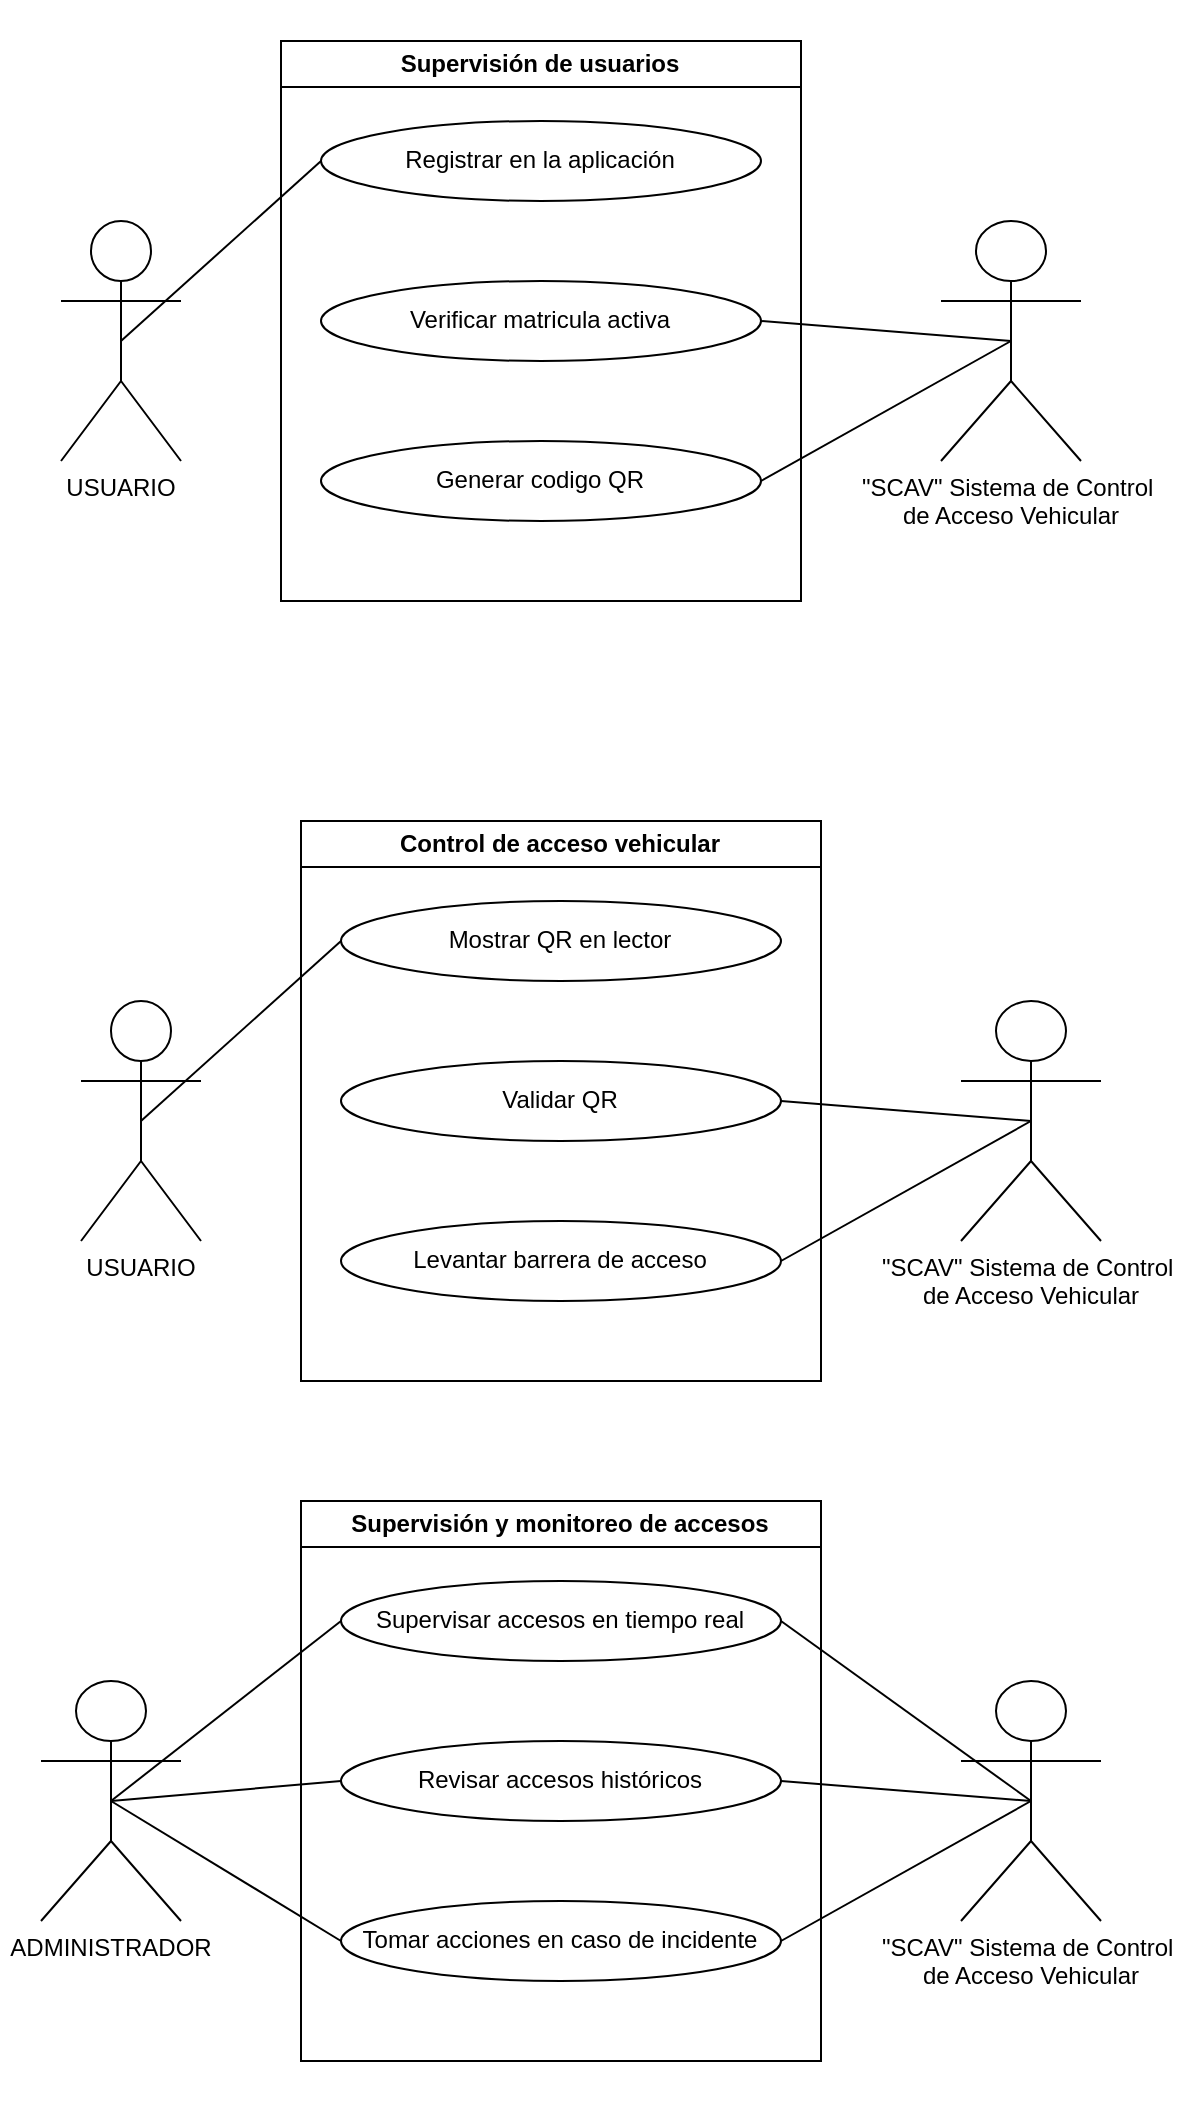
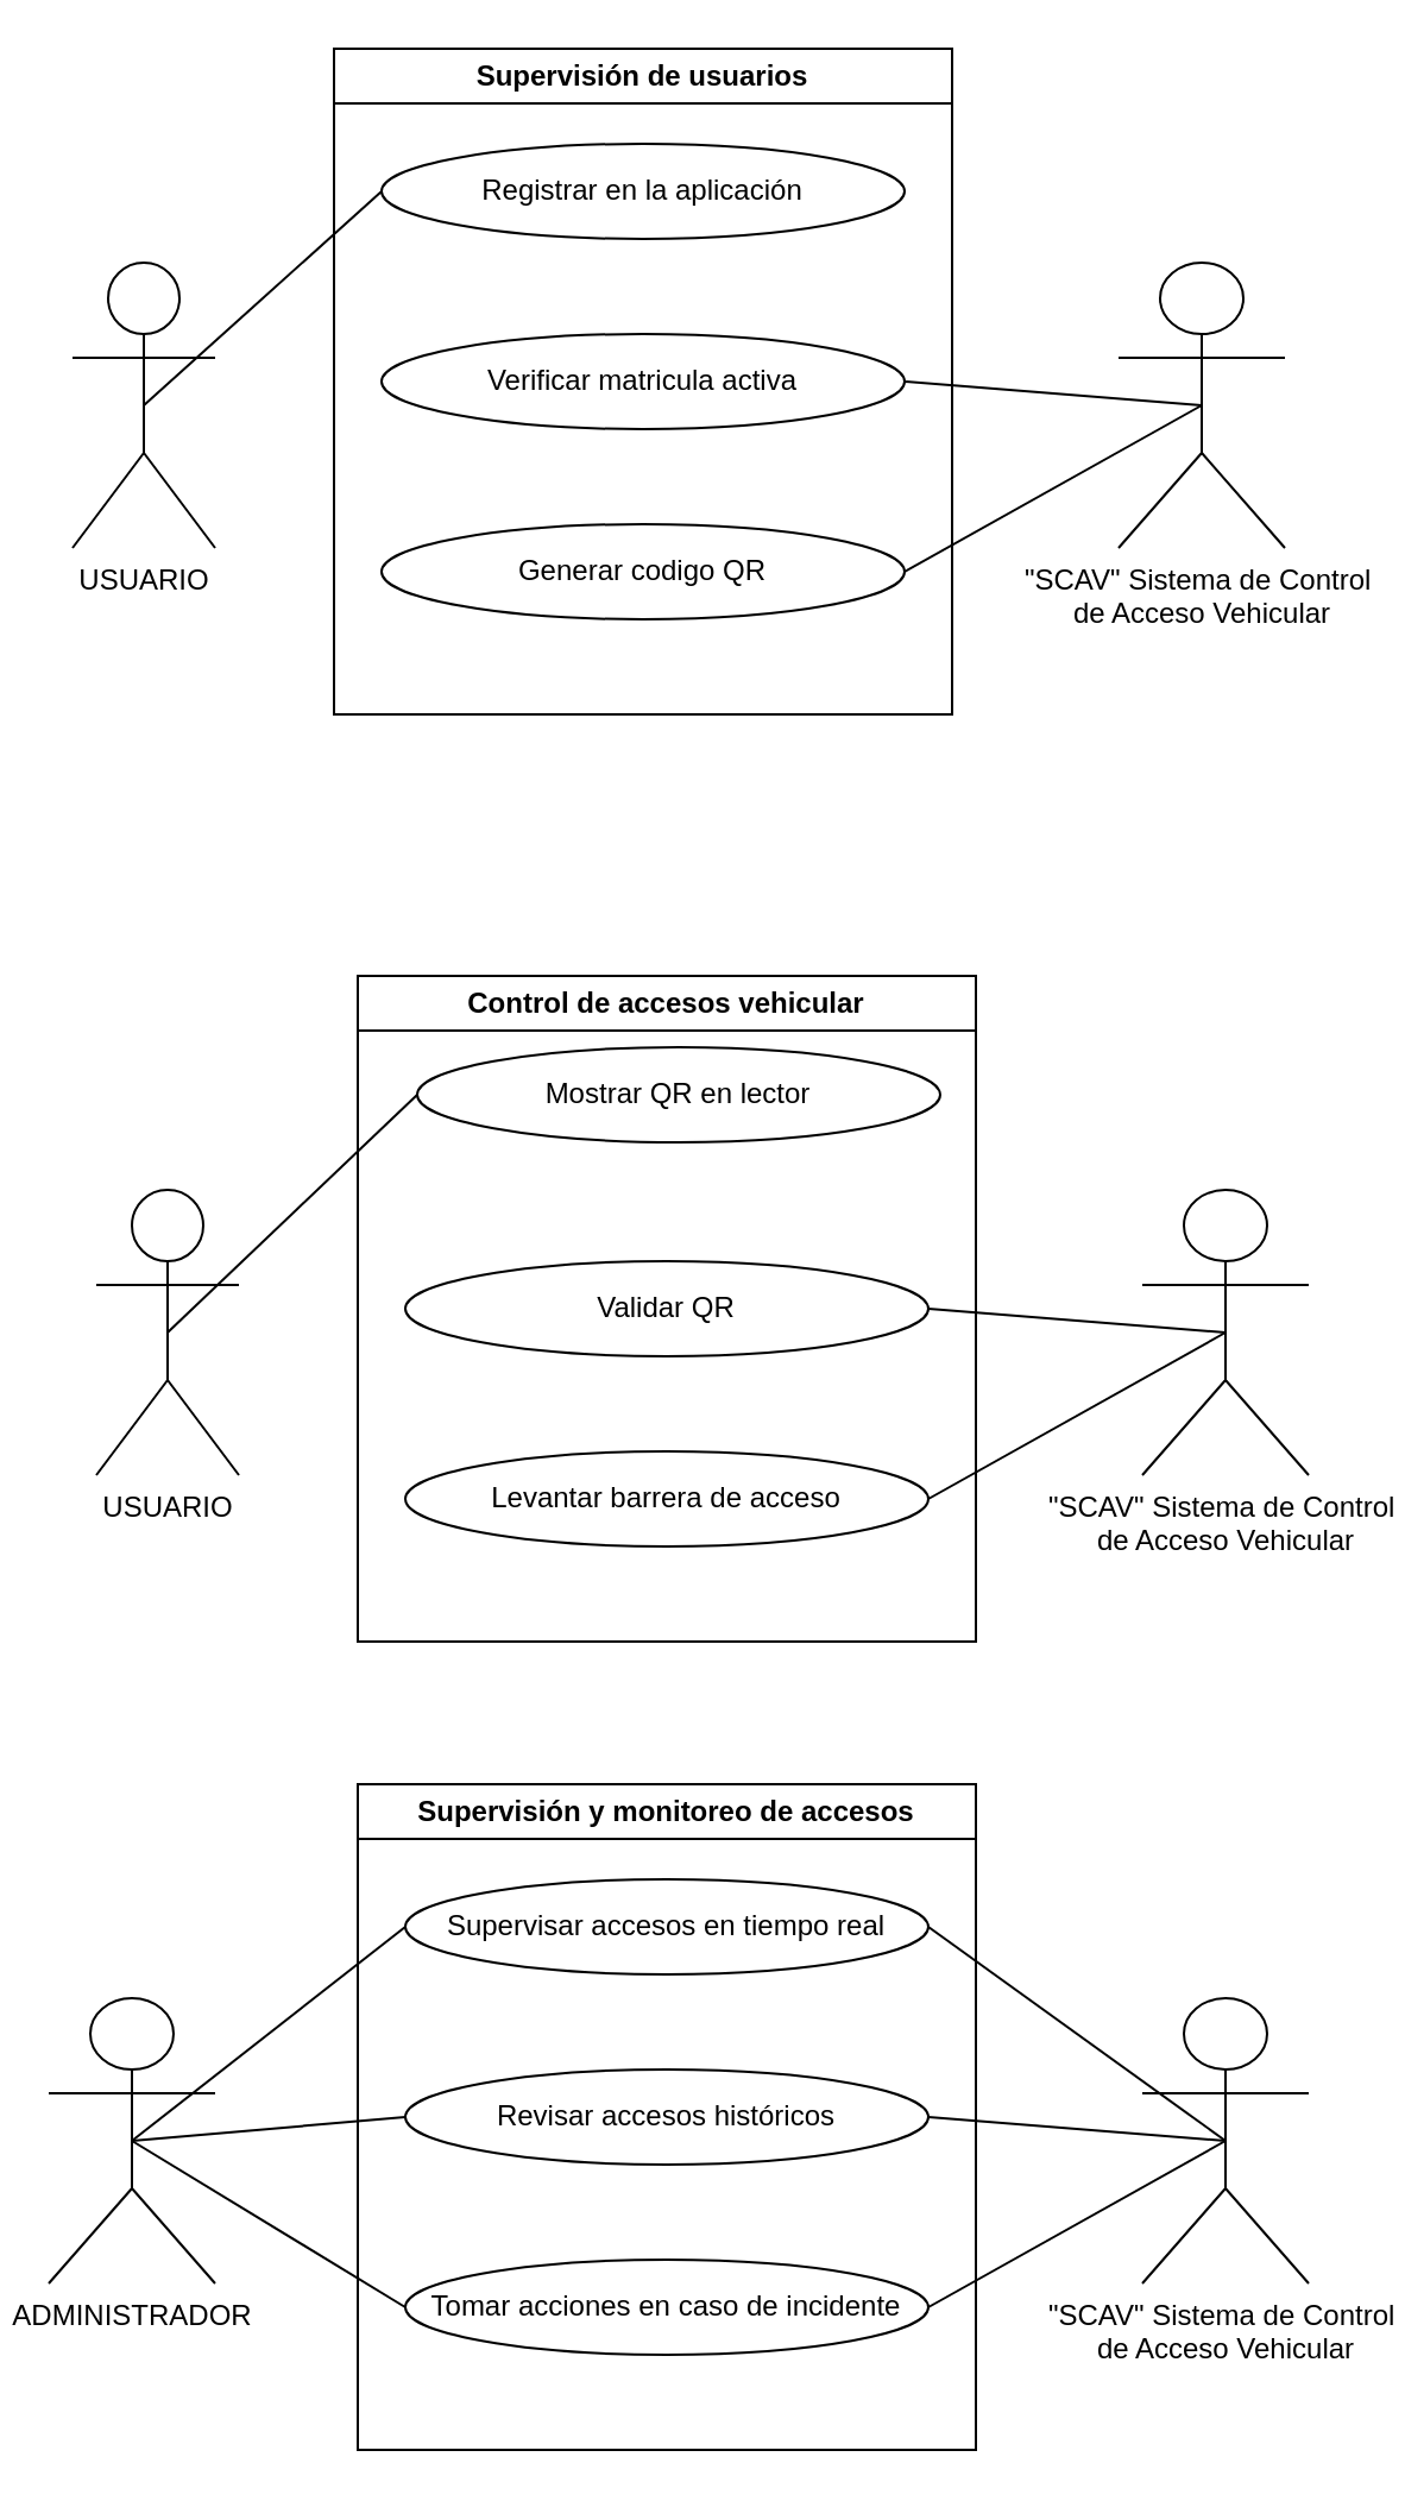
- <mxCell id="14" value="Control de acceso vehicular" style="swimlane;whiteSpace=wrap;html=1;startSize=23;" vertex="1" parent="1"><mxGeometry x="150" y="410" width="260" height="280" as="geometry" /></mxCell>
+ <mxCell id="14" value="Control de accesos vehicular" style="swimlane;whiteSpace=wrap;html=1;startSize=23;" vertex="1" parent="1"><mxGeometry x="150" y="410" width="260" height="280" as="geometry" /></mxCell>
- <mxCell id="15" value="Mostrar QR en lector" style="ellipse;whiteSpace=wrap;html=1;" vertex="1" parent="14"><mxGeometry x="20" y="40" width="220" height="40" as="geometry" /></mxCell>
+ <mxCell id="15" value="Mostrar QR en lector" style="ellipse;whiteSpace=wrap;html=1;" vertex="1" parent="14"><mxGeometry x="25" y="30" width="220" height="40" as="geometry" /></mxCell>
